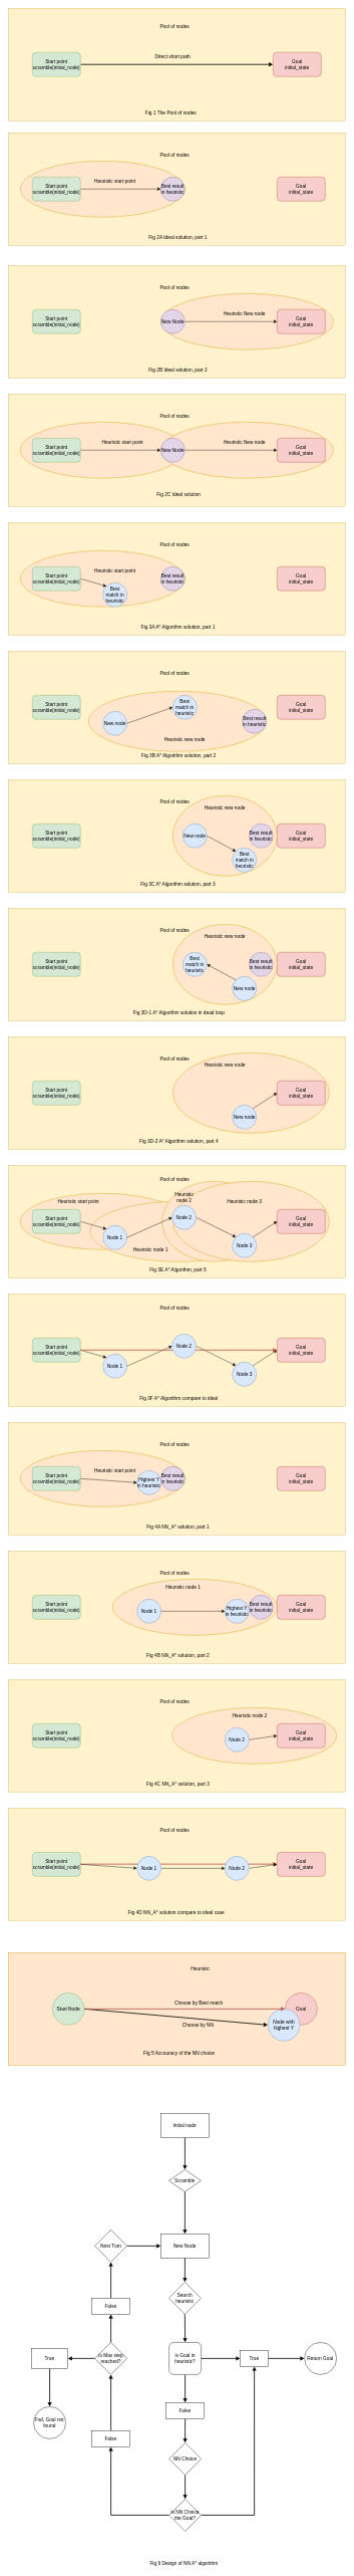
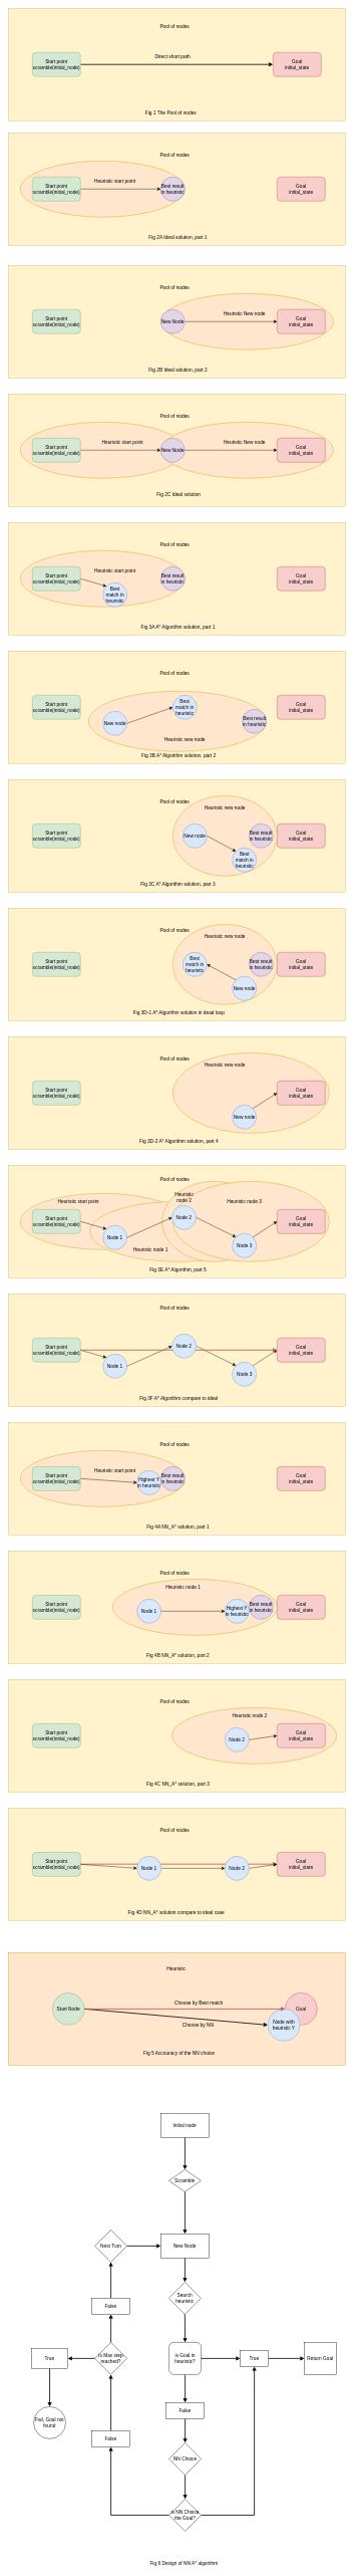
- <mxCell id="167" value="Heuristic&amp;nbsp;" style="text;html=1;strokeColor=none;fillColor=none;align=center;verticalAlign=middle;whiteSpace=wrap;rounded=0;" vertex="1" parent="1"><mxGeometry x="457.5" y="4890" width="85" height="20" as="geometry" /></mxCell>
+ <mxCell id="167" value="Heuristic&amp;nbsp;" style="text;html=1;strokeColor=none;fillColor=none;align=center;verticalAlign=middle;whiteSpace=wrap;rounded=0;" vertex="1" parent="1"><mxGeometry x="397.5" y="4890" width="85" height="20" as="geometry" /></mxCell>
- <mxCell id="170" value="Node with highest Y" style="ellipse;whiteSpace=wrap;html=1;aspect=fixed;fillColor=#dae8fc;strokeColor=#6c8ebf;" vertex="1" parent="1"><mxGeometry x="667" y="5000" width="80" height="80" as="geometry" /></mxCell>
+ <mxCell id="170" value="Node with heuristic Y" style="ellipse;whiteSpace=wrap;html=1;aspect=fixed;fillColor=#dae8fc;strokeColor=#6c8ebf;" vertex="1" parent="1"><mxGeometry x="667" y="5000" width="80" height="80" as="geometry" /></mxCell>
- <mxCell id="182" value="Return Goal" style="ellipse;whiteSpace=wrap;html=1;aspect=fixed;" vertex="1" parent="1"><mxGeometry x="758.25" y="5830" width="80" height="80" as="geometry" /></mxCell>
+ <mxCell id="182" value="Return Goal" style="whiteSpace=wrap;html=1;aspect=fixed;rounded=0;" vertex="1" parent="1"><mxGeometry x="758.25" y="5830" width="80" height="80" as="geometry" /></mxCell>
